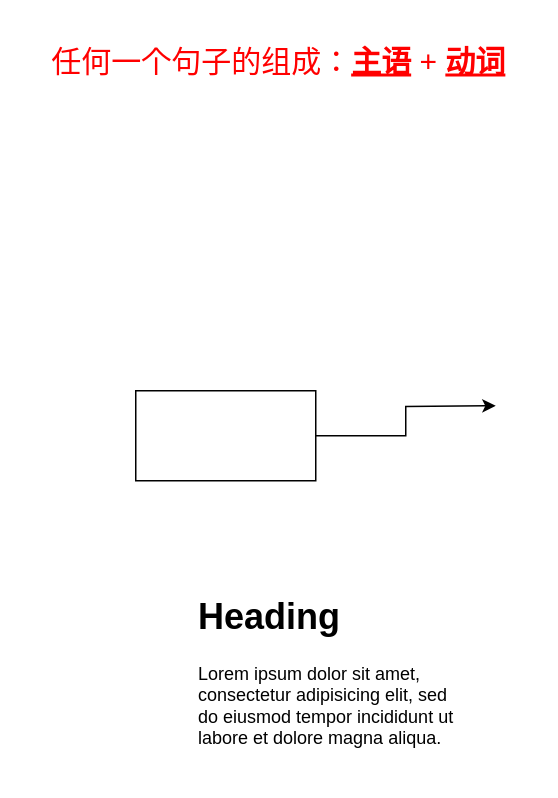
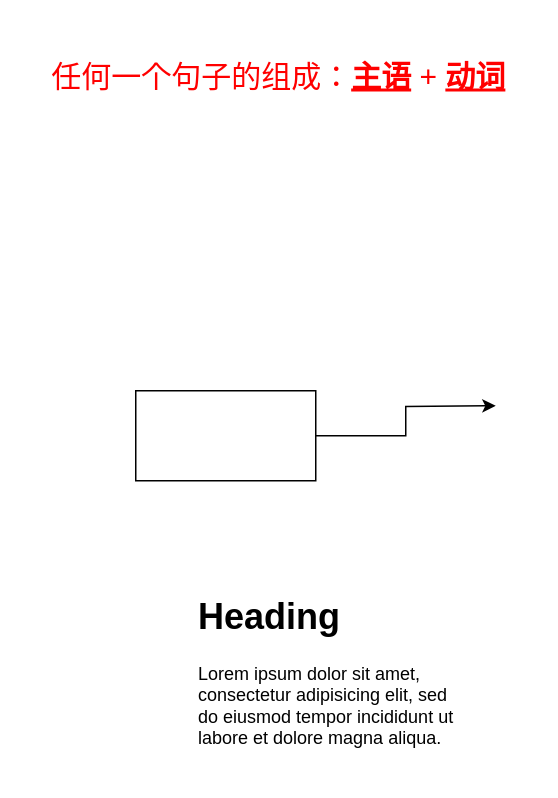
- <mxCell id="2" value="&lt;font style=&quot;font-size: 20px; color: rgb(255, 0, 0);&quot;&gt;任何一个句子的组成：&lt;b&gt;&lt;u&gt;主语&lt;/u&gt;&lt;/b&gt; + &lt;u&gt;&lt;b&gt;动词&lt;/b&gt;&lt;/u&gt;&lt;/font&gt;" style="text;html=1;align=center;verticalAlign=middle;resizable=0;points=[];autosize=1;strokeColor=none;fillColor=none;" vertex="1" parent="1"><mxGeometry x="20" y="20" width="330" height="40" as="geometry" /></mxCell>
+ <mxCell id="2" value="&lt;font style=&quot;font-size: 20px; color: rgb(255, 0, 0);&quot;&gt;任何一个句子的组成：&lt;b&gt;&lt;u&gt;主语&lt;/u&gt;&lt;/b&gt; + &lt;u&gt;&lt;b&gt;动词&lt;/b&gt;&lt;/u&gt;&lt;/font&gt;" style="text;html=1;align=center;verticalAlign=middle;resizable=0;points=[];autosize=1;strokeColor=none;fillColor=none;" vertex="1" parent="1"><mxGeometry x="20" y="30" width="330" height="40" as="geometry" /></mxCell>
